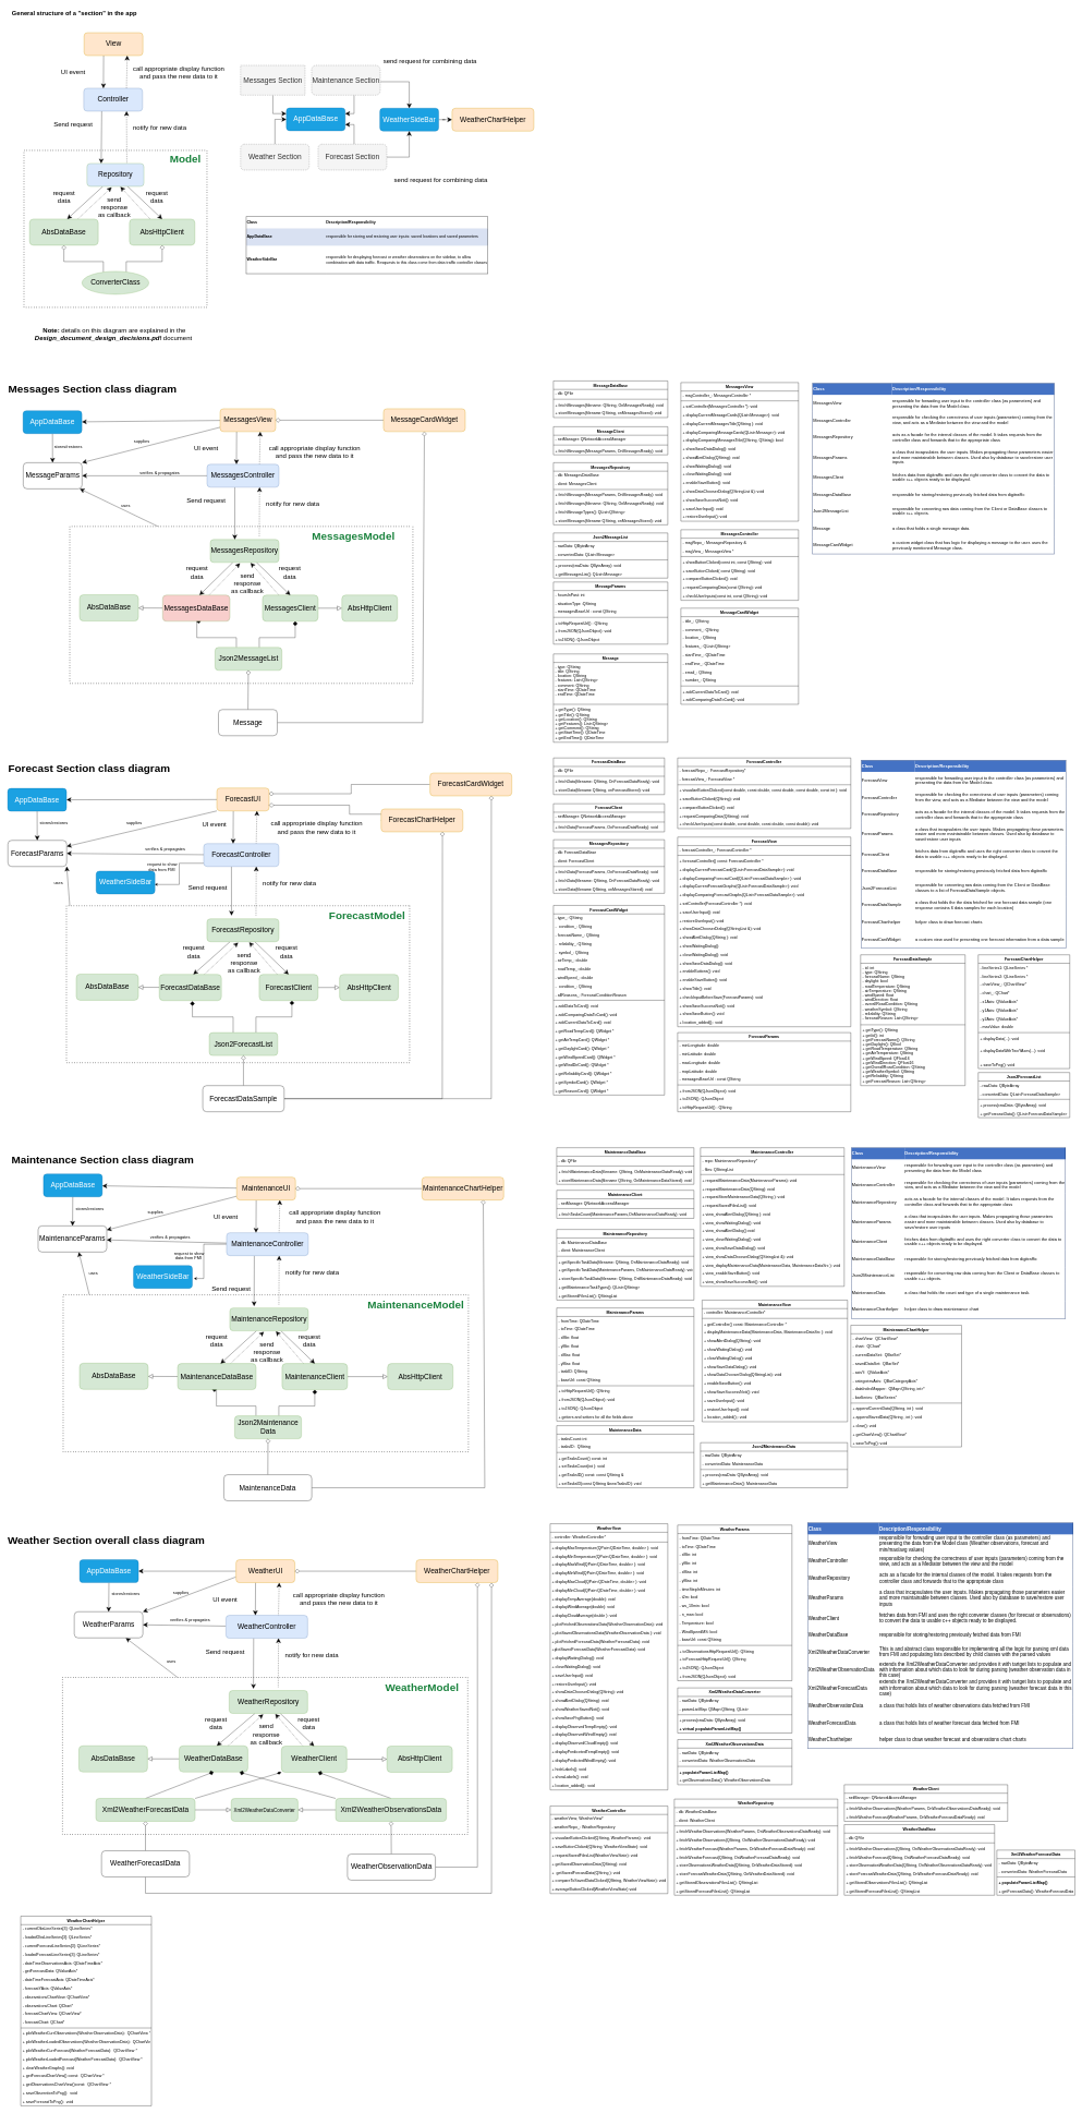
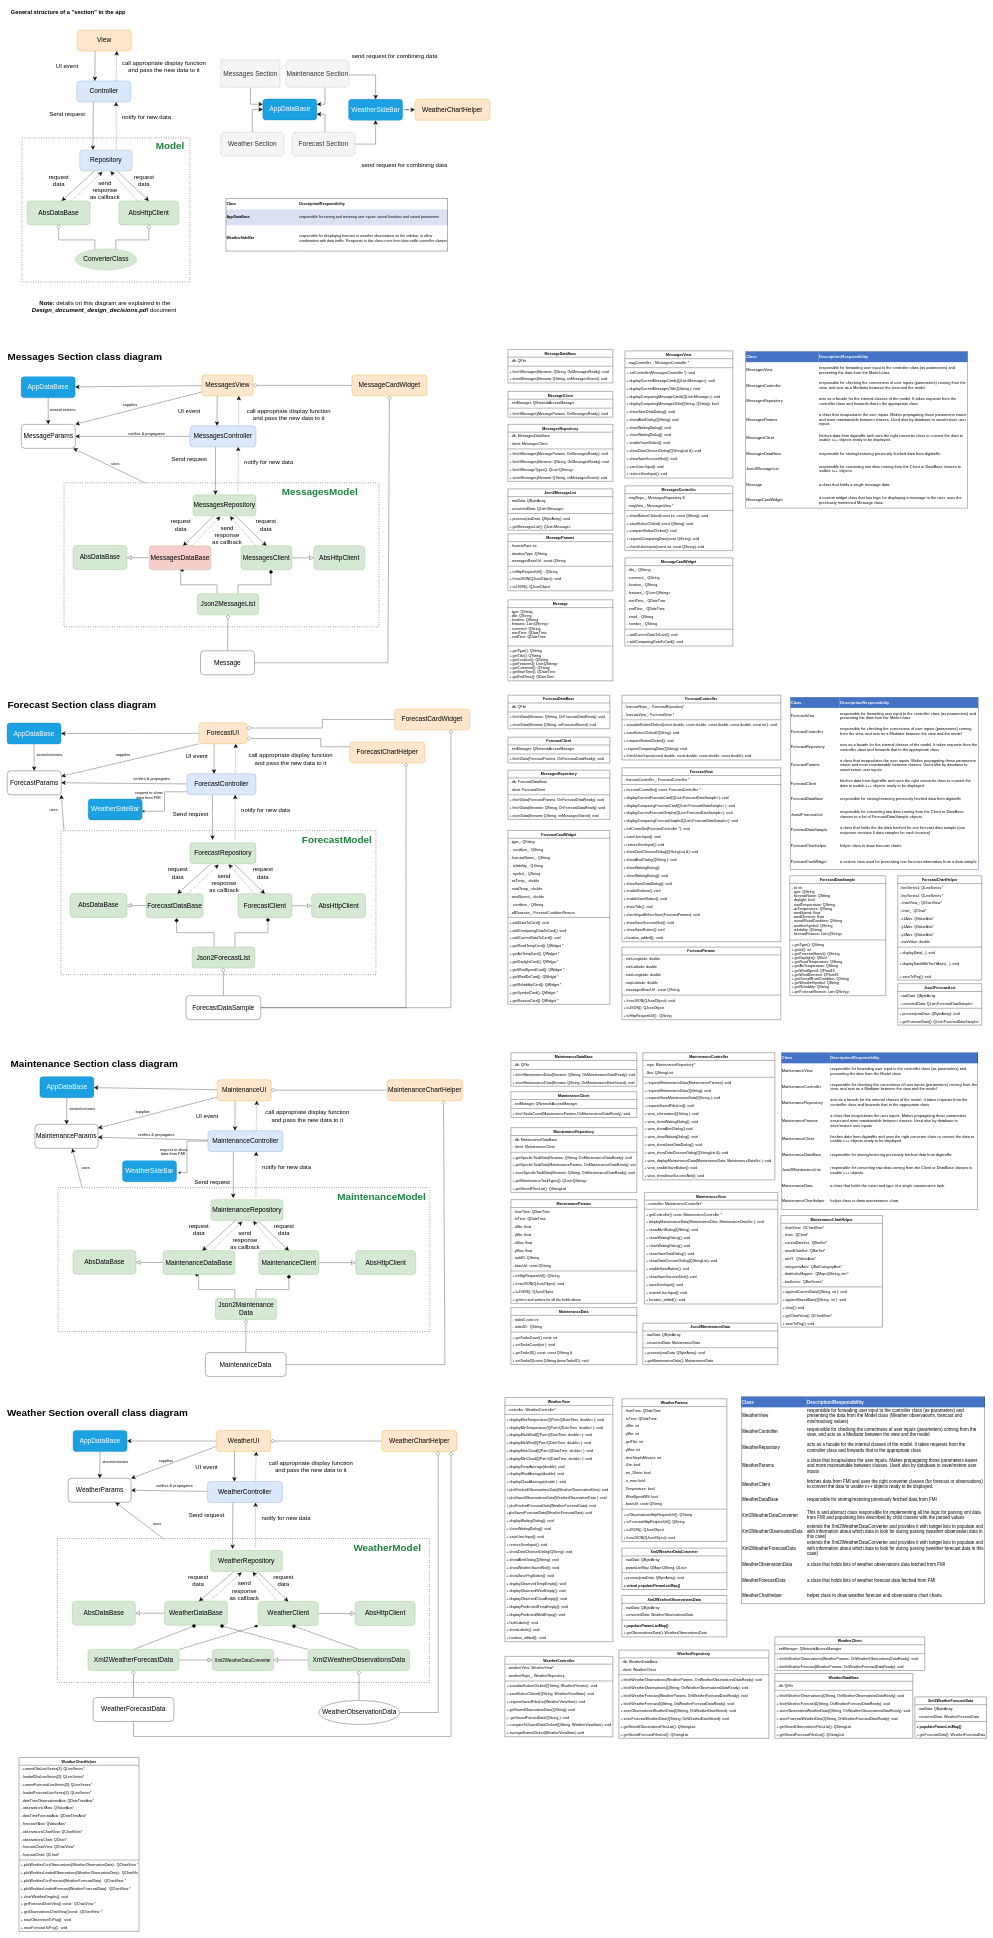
- <mxCell id="56" value="&lt;b&gt;&lt;font style=&quot;font-size: 33px;&quot;&gt;MessagesModel&lt;/font&gt;&lt;/b&gt;" style="text;html=1;strokeColor=none;fillColor=none;align=center;verticalAlign=middle;whiteSpace=wrap;rounded=0;fontSize=20;fontColor=#1A823D;" parent="1" vertex="1"><mxGeometry x="930.75" y="1619" width="300" height="40" as="geometry" /></mxCell>
+ <mxCell id="56" value="&lt;b&gt;&lt;font style=&quot;font-size: 33px;&quot;&gt;MessagesModel&lt;/font&gt;&lt;/b&gt;" style="text;html=1;strokeColor=none;fillColor=none;align=center;verticalAlign=middle;whiteSpace=wrap;rounded=0;fontSize=20;fontColor=#1A823D;" parent="1" vertex="1"><mxGeometry x="915.75" y="1619" width="300" height="40" as="geometry" /></mxCell>
- <mxCell id="449" value="+ view_showAlertDialog(QString ): void" style="text;strokeColor=none;fillColor=none;align=left;verticalAlign=top;spacingLeft=4;spacingRight=4;overflow=hidden;rotatable=0;points=[[0,0.5],[1,0.5]];portConstraint=eastwest;" vertex="1" parent="441"><mxGeometry y="190" width="440" height="26" as="geometry" /></mxCell>
+ <mxCell id="449" value="+ view_information(QString ): void" style="text;strokeColor=none;fillColor=none;align=left;verticalAlign=top;spacingLeft=4;spacingRight=4;overflow=hidden;rotatable=0;points=[[0,0.5],[1,0.5]];portConstraint=eastwest;" vertex="1" parent="441"><mxGeometry y="190" width="440" height="26" as="geometry" /></mxCell>
- <mxCell id="427" value="- xMax: int" style="text;strokeColor=none;fillColor=none;align=left;verticalAlign=top;spacingLeft=4;spacingRight=4;overflow=hidden;rotatable=0;points=[[0,0.5],[1,0.5]];portConstraint=eastwest;" vertex="1" parent="422"><mxGeometry y="130" width="350" height="26" as="geometry" /></mxCell>
+ <mxCell id="427" value="- getTitle: int" style="text;strokeColor=none;fillColor=none;align=left;verticalAlign=top;spacingLeft=4;spacingRight=4;overflow=hidden;rotatable=0;points=[[0,0.5],[1,0.5]];portConstraint=eastwest;" vertex="1" parent="422"><mxGeometry y="130" width="350" height="26" as="geometry" /></mxCell>
- <mxCell id="170" value="WeatherObservationData" style="rounded=1;whiteSpace=wrap;html=1;fontSize=22;" parent="1" vertex="1"><mxGeometry x="1062.76" y="5669" width="269.12" height="80" as="geometry" /></mxCell>
+ <mxCell id="170" value="WeatherObservationData" style="ellipse;whiteSpace=wrap;html=1;fontSize=22;" parent="1" vertex="1"><mxGeometry x="1062.76" y="5669" width="269.12" height="80" as="geometry" /></mxCell>
- <mxCell id="634" value="- getForecastData: QValueAxis* " style="text;strokeColor=none;fillColor=none;align=left;verticalAlign=top;spacingLeft=4;spacingRight=4;overflow=hidden;rotatable=0;points=[[0,0.5],[1,0.5]];portConstraint=eastwest;" vertex="1" parent="628"><mxGeometry y="156" width="400" height="26" as="geometry" /></mxCell>
+ <mxCell id="634" value="- observationsYAxis: QValueAxis* " style="text;strokeColor=none;fillColor=none;align=left;verticalAlign=top;spacingLeft=4;spacingRight=4;overflow=hidden;rotatable=0;points=[[0,0.5],[1,0.5]];portConstraint=eastwest;" vertex="1" parent="628"><mxGeometry y="156" width="400" height="26" as="geometry" /></mxCell>
